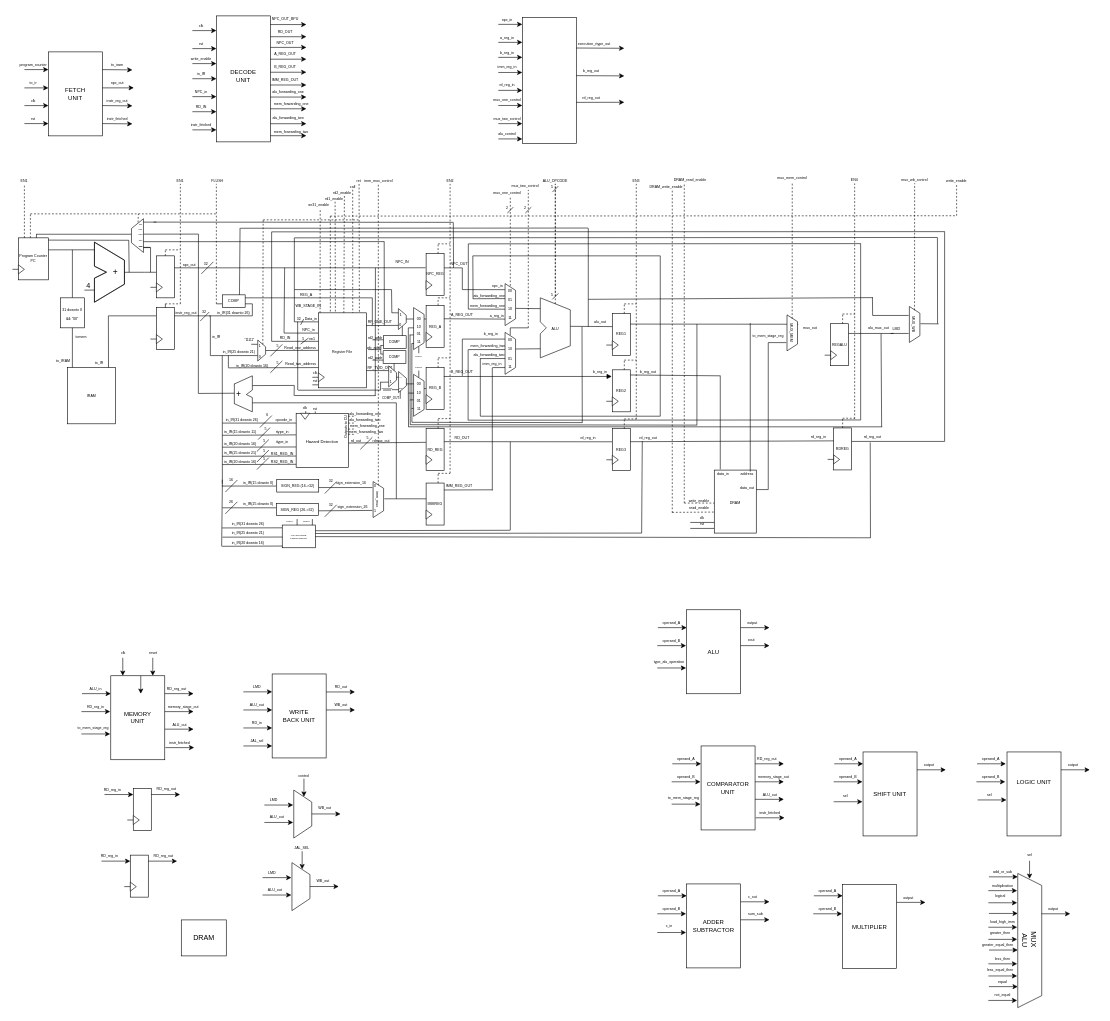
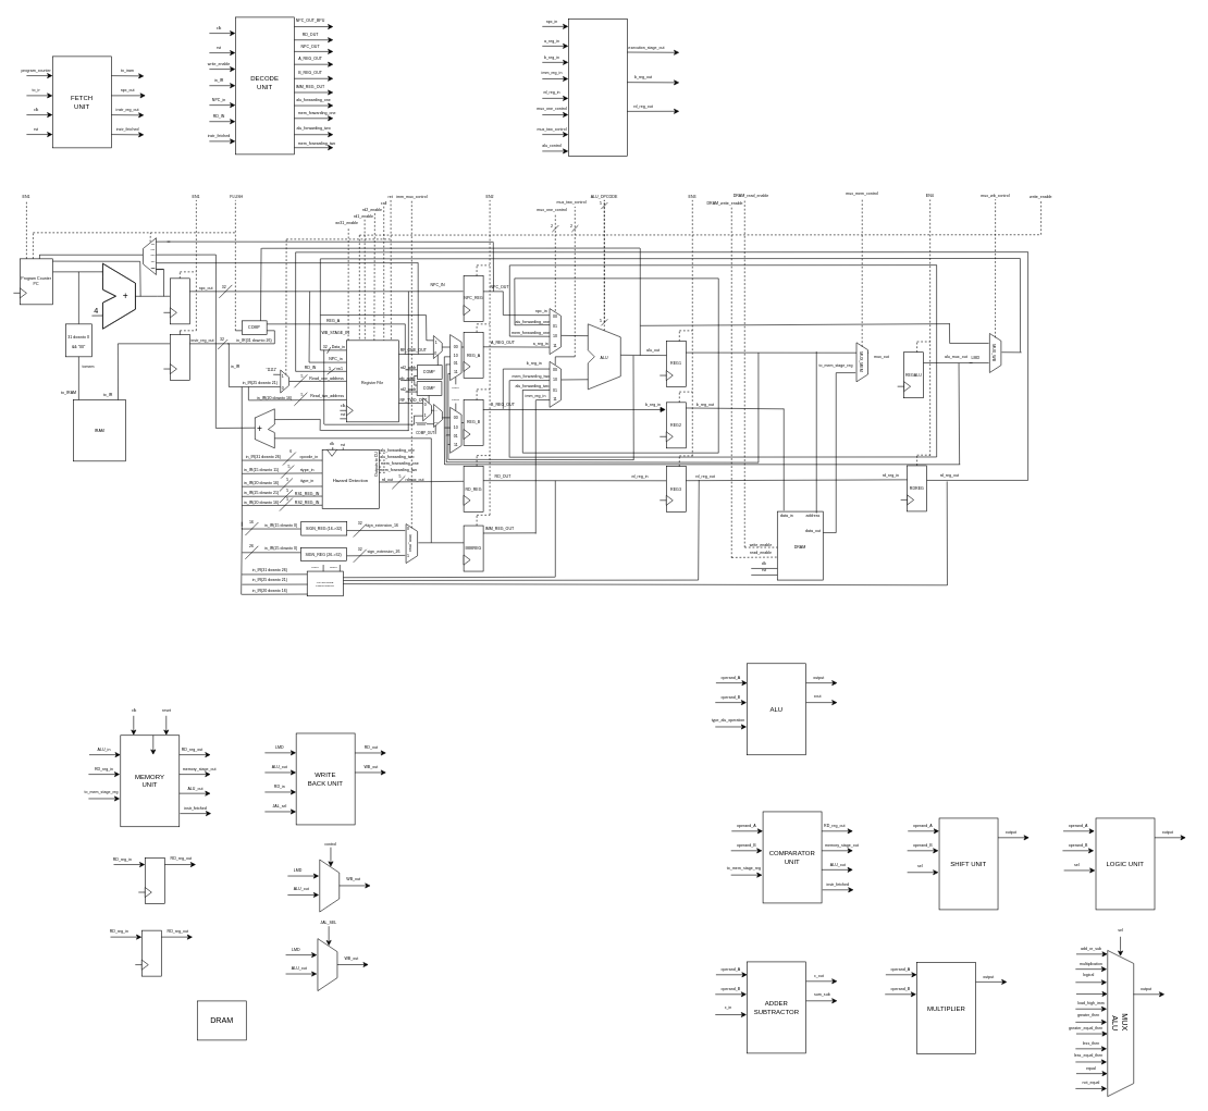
- <mxCell id="183" value="&lt;font style=&quot;font-size: 6px;&quot;&gt;execution_rtype_out&lt;br&gt;&lt;/font&gt;" style="text;html=1;strokeColor=none;fillColor=none;align=center;verticalAlign=middle;whiteSpace=wrap;rounded=0;" parent="1" vertex="1"><mxGeometry x="960" y="61" width="60" height="20" as="geometry" /></mxCell>
+ <mxCell id="183" value="&lt;font style=&quot;font-size: 6px;&quot;&gt;execution_stage_out&lt;br&gt;&lt;/font&gt;" style="text;html=1;strokeColor=none;fillColor=none;align=center;verticalAlign=middle;whiteSpace=wrap;rounded=0;" parent="1" vertex="1"><mxGeometry x="960" y="61" width="60" height="20" as="geometry" /></mxCell>
- <mxCell id="380" value="&lt;span style=&quot;font-size: 10px;&quot;&gt;LOGIC UNIT&lt;/span&gt;" style="text;html=1;strokeColor=none;fillColor=none;align=center;verticalAlign=middle;whiteSpace=wrap;rounded=0;fontSize=6;" parent="376" vertex="1"><mxGeometry x="69" y="35" width="60" height="30" as="geometry" /></mxCell>
+ <mxCell id="380" value="&lt;span style=&quot;font-size: 10px;&quot;&gt;LOGIC UNIT&lt;/span&gt;" style="text;html=1;strokeColor=none;fillColor=none;align=center;verticalAlign=middle;whiteSpace=wrap;rounded=0;fontSize=6;" parent="376" vertex="1"><mxGeometry x="69" y="55" width="60" height="30" as="geometry" /></mxCell>
